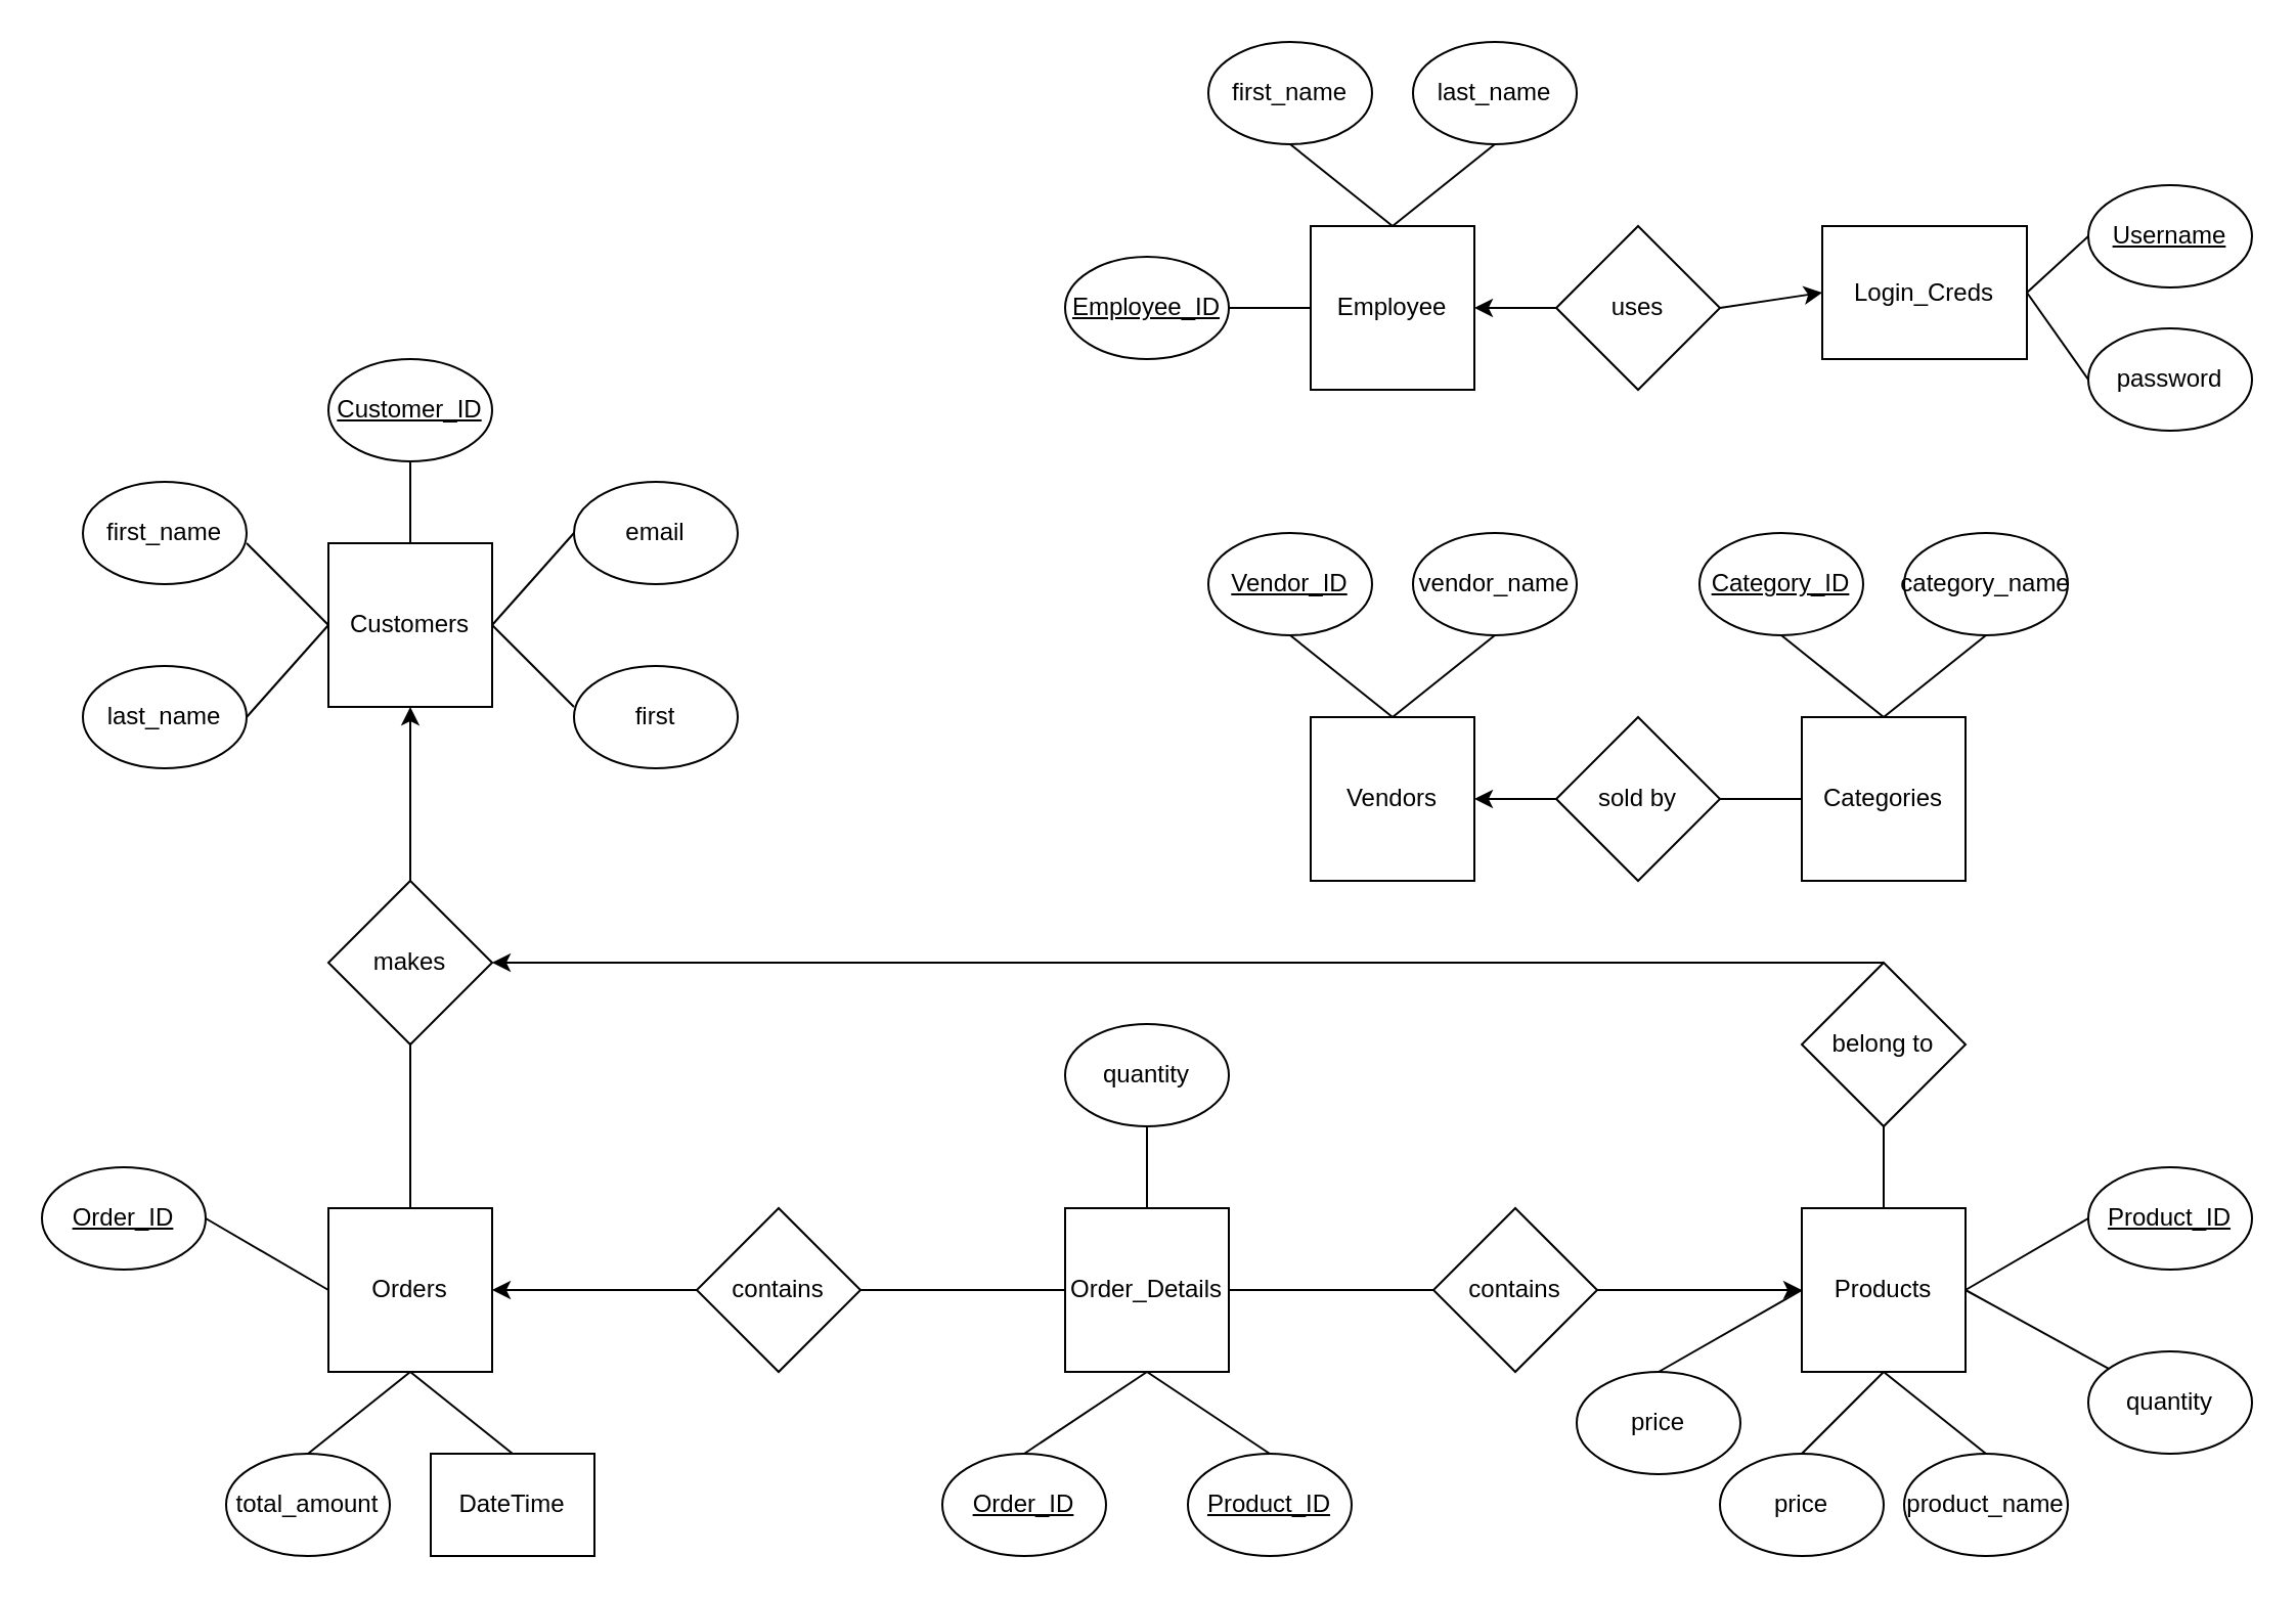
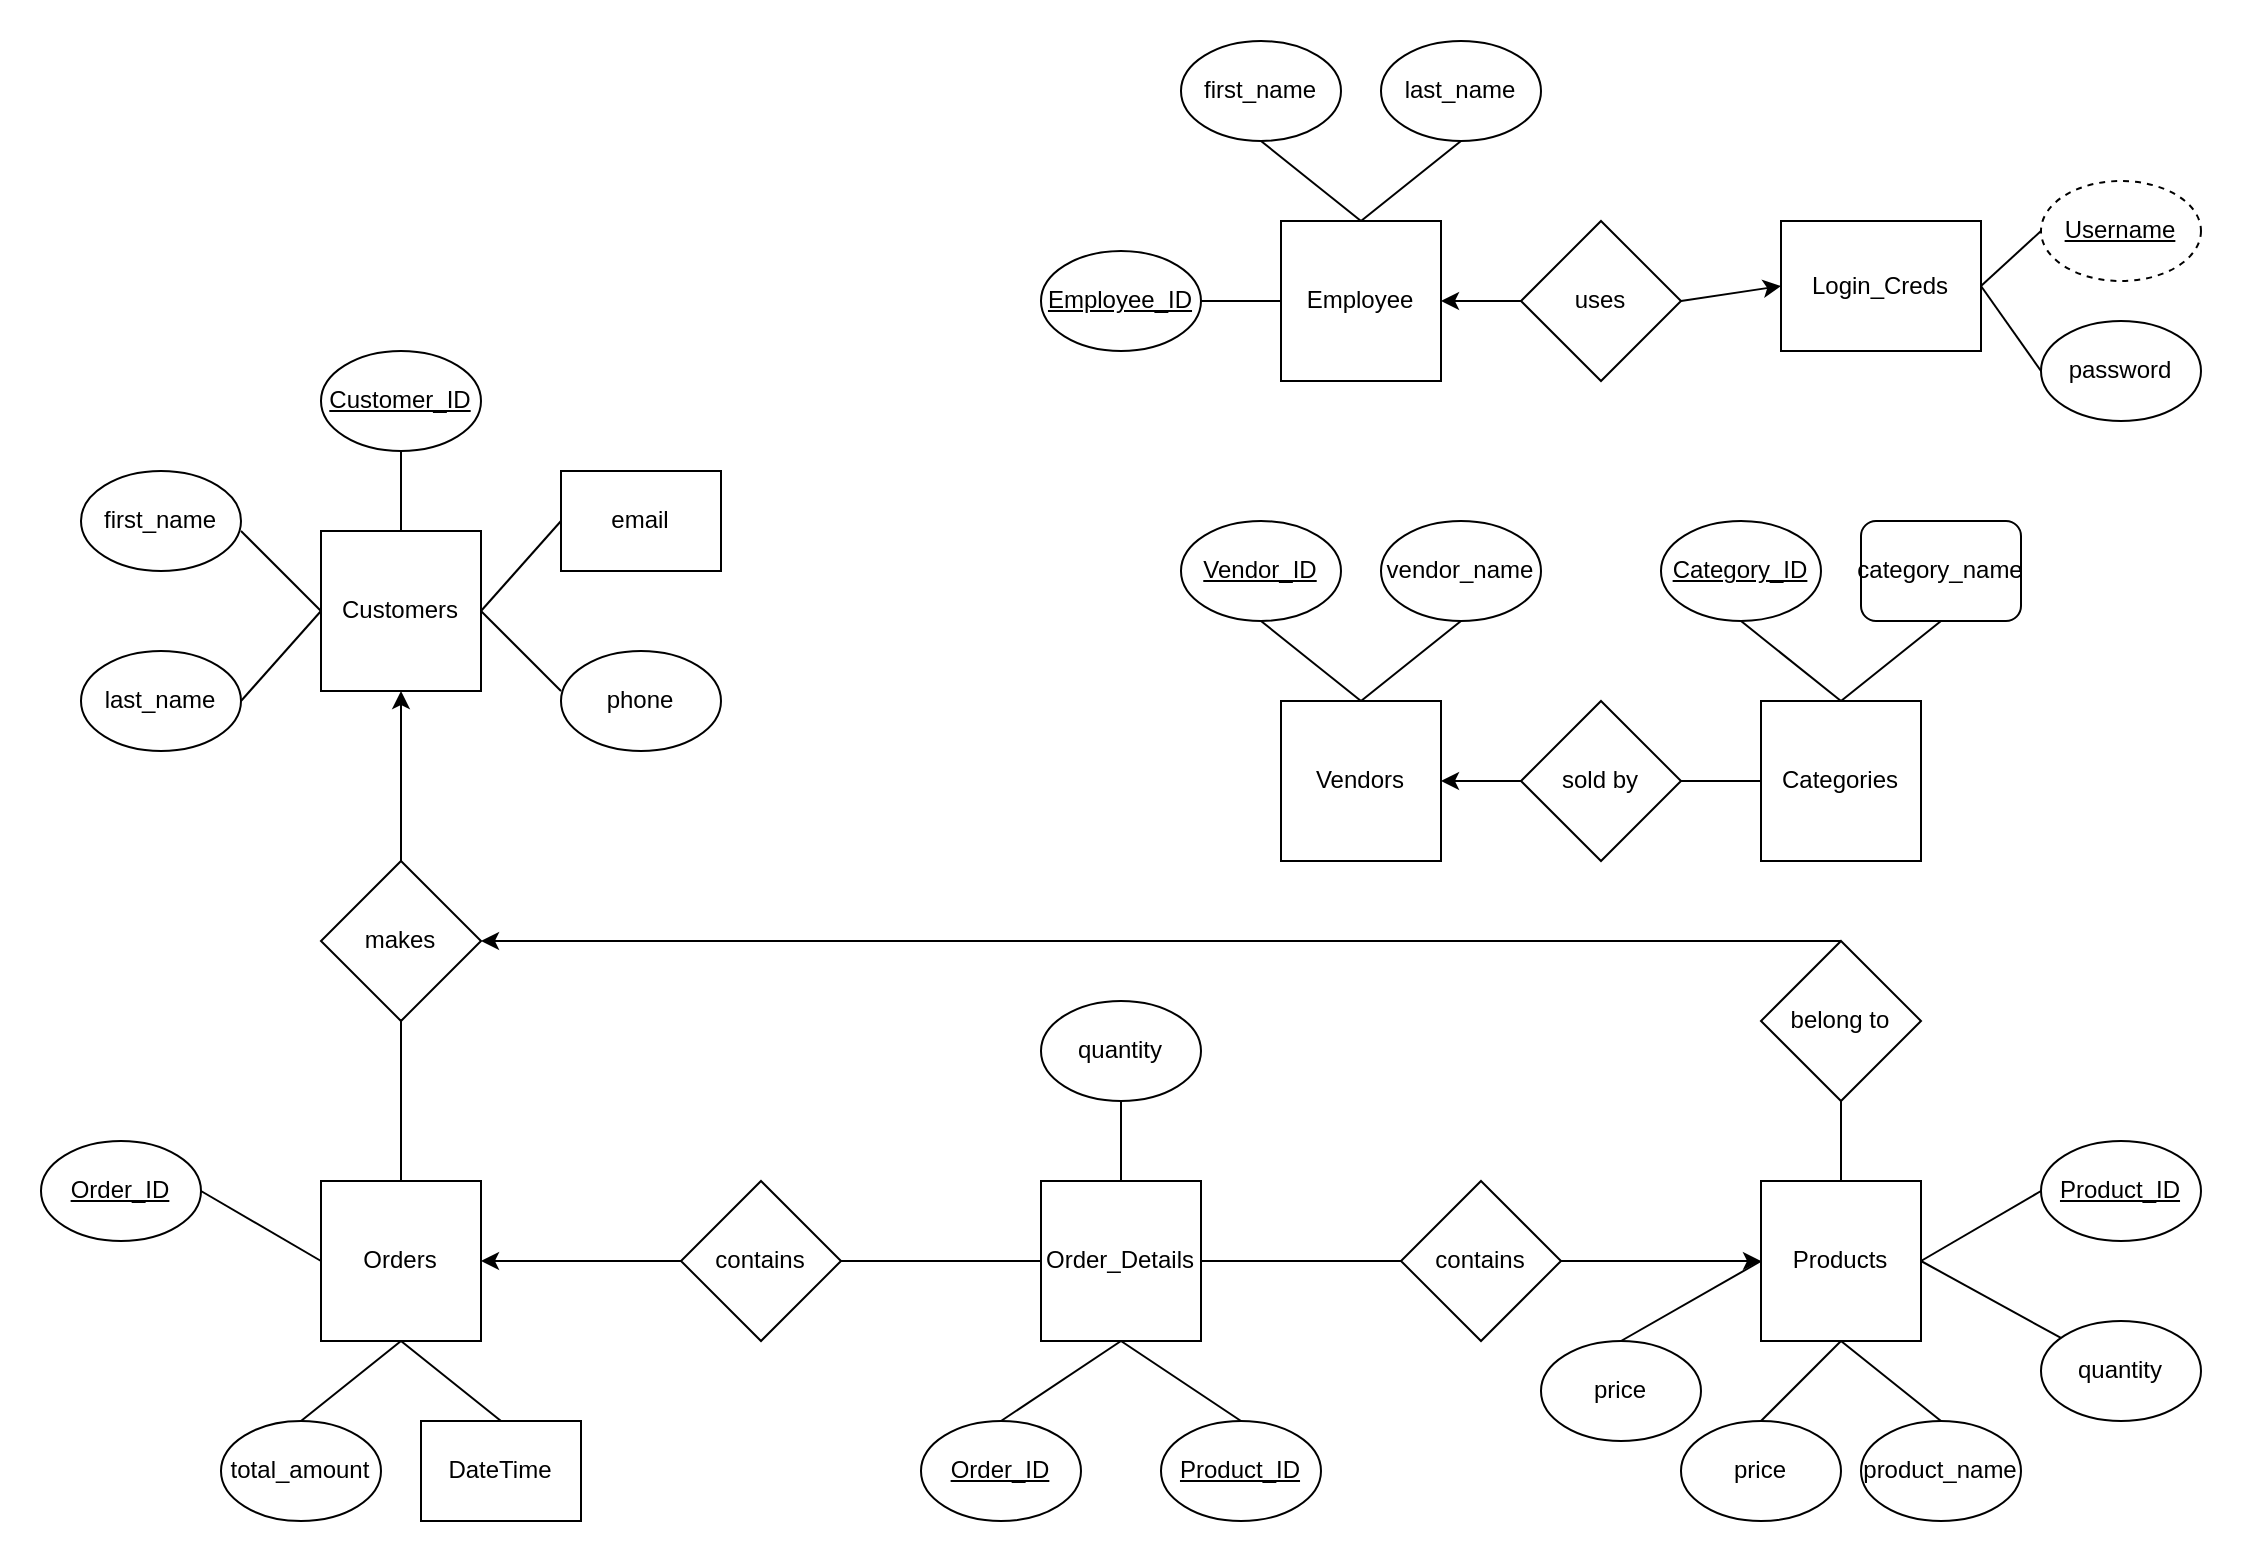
- <mxCell id="57" value="&lt;u&gt;Username&lt;/u&gt;" style="ellipse;whiteSpace=wrap;html=1;" parent="1" vertex="1"><mxGeometry x="1020" y="90" width="80" height="50" as="geometry" /></mxCell>
+ <mxCell id="57" value="&lt;u&gt;Username&lt;/u&gt;" style="ellipse;whiteSpace=wrap;html=1;dashed=1;" parent="1" vertex="1"><mxGeometry x="1020" y="90" width="80" height="50" as="geometry" /></mxCell>
- <mxCell id="72" value="email" style="ellipse;whiteSpace=wrap;html=1;" parent="1" vertex="1"><mxGeometry x="280" y="235" width="80" height="50" as="geometry" /></mxCell>
+ <mxCell id="72" value="email" style="whiteSpace=wrap;html=1;rounded=0;" parent="1" vertex="1"><mxGeometry x="280" y="235" width="80" height="50" as="geometry" /></mxCell>
- <mxCell id="38" value="category_name" style="ellipse;whiteSpace=wrap;html=1;" parent="1" vertex="1"><mxGeometry x="930" y="260" width="80" height="50" as="geometry" /></mxCell>
+ <mxCell id="38" value="category_name" style="whiteSpace=wrap;html=1;rounded=1;" parent="1" vertex="1"><mxGeometry x="930" y="260" width="80" height="50" as="geometry" /></mxCell>
- <mxCell id="73" value="first" style="ellipse;whiteSpace=wrap;html=1;" parent="1" vertex="1"><mxGeometry x="280" y="325" width="80" height="50" as="geometry" /></mxCell>
+ <mxCell id="73" value="phone" style="ellipse;whiteSpace=wrap;html=1;" parent="1" vertex="1"><mxGeometry x="280" y="325" width="80" height="50" as="geometry" /></mxCell>
